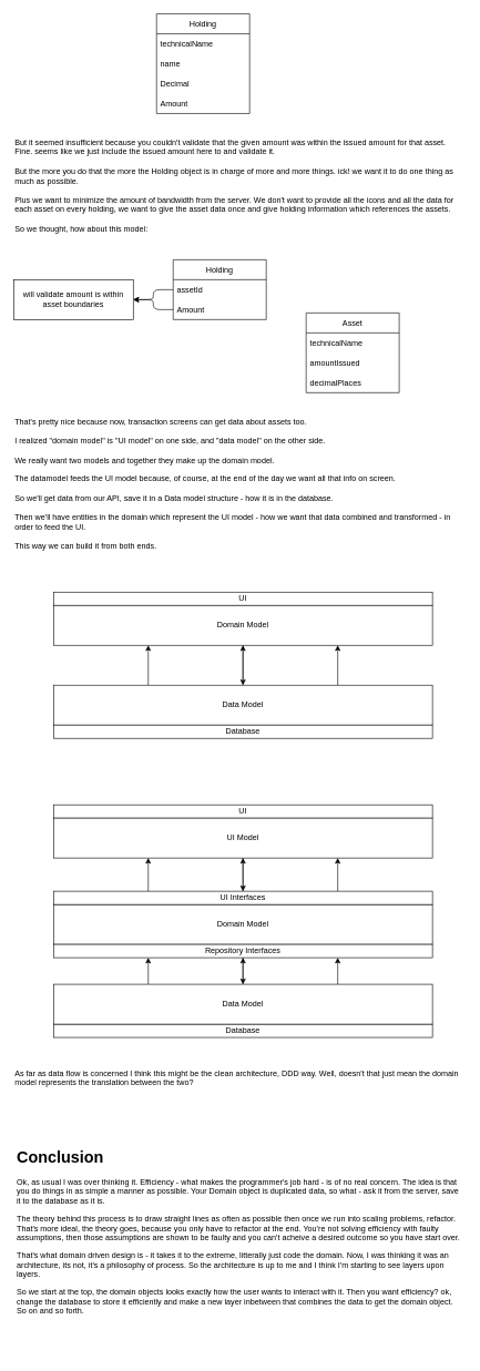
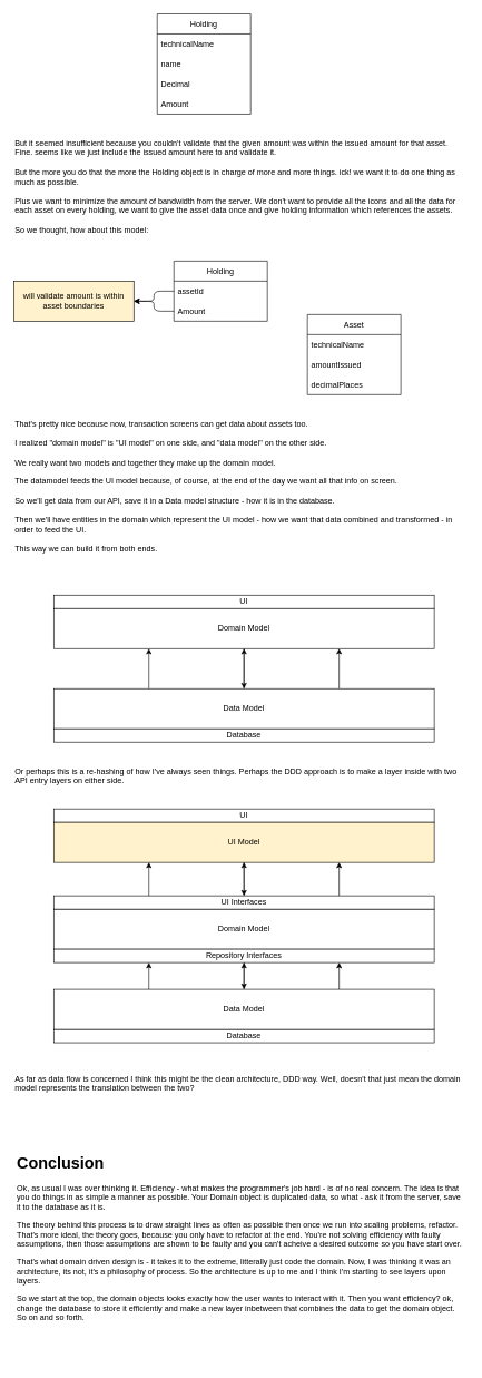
- <mxCell id="11" value="will validate amount is within asset boundaries" style="rounded=0;whiteSpace=wrap;html=1;shadow=0;glass=0;labelBorderColor=none;sketch=0;strokeColor=default;" parent="1" vertex="1"><mxGeometry x="20" y="420" width="180" height="60" as="geometry" /></mxCell>
+ <mxCell id="11" value="will validate amount is within asset boundaries" style="rounded=0;whiteSpace=wrap;html=1;shadow=0;glass=0;labelBorderColor=none;sketch=0;strokeColor=default;fillColor=#fff2cc;" parent="1" vertex="1"><mxGeometry x="20" y="420" width="180" height="60" as="geometry" /></mxCell>
+ <mxCell id="32" value="Or perhaps this is a re-hashing of how I've always seen things. Perhaps the DDD approach is to make a layer inside with two API entry layers on either side." style="text;html=1;strokeColor=none;fillColor=none;align=left;verticalAlign=top;whiteSpace=wrap;rounded=0;" parent="1" vertex="1"><mxGeometry x="20" y="1140" width="680" height="40" as="geometry" /></mxCell>
- <mxCell id="31" value="UI Model" style="rounded=0;whiteSpace=wrap;html=1;" parent="1" vertex="1"><mxGeometry x="80" y="1230" width="570" height="60" as="geometry" /></mxCell>
+ <mxCell id="31" value="UI Model" style="rounded=0;whiteSpace=wrap;html=1;fillColor=#fff2cc;" parent="1" vertex="1"><mxGeometry x="80" y="1230" width="570" height="60" as="geometry" /></mxCell>
